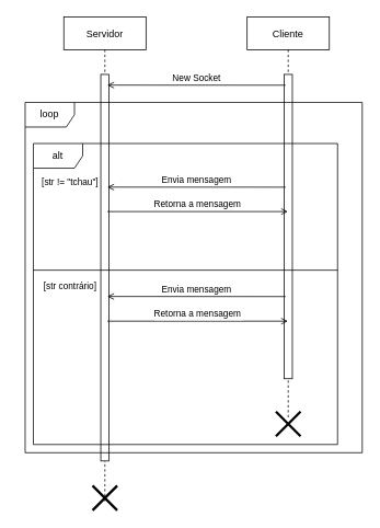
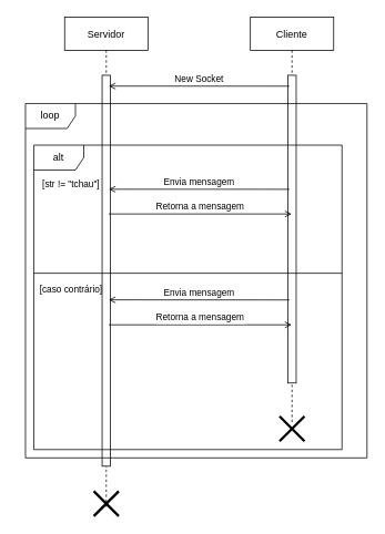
- <mxCell id="18" value="&lt;font style=&quot;font-size: 11px;&quot;&gt;[str contrário]&lt;/font&gt;" style="text;html=1;strokeColor=none;fillColor=none;align=center;verticalAlign=middle;whiteSpace=wrap;rounded=0;" parent="14" vertex="1"><mxGeometry x="20" y="332" width="130" height="30" as="geometry" /></mxCell>
+ <mxCell id="18" value="&lt;font style=&quot;font-size: 11px;&quot;&gt;[caso contrário]&lt;/font&gt;" style="text;html=1;strokeColor=none;fillColor=none;align=center;verticalAlign=middle;whiteSpace=wrap;rounded=0;" parent="14" vertex="1"><mxGeometry x="20" y="332" width="130" height="30" as="geometry" /></mxCell>
